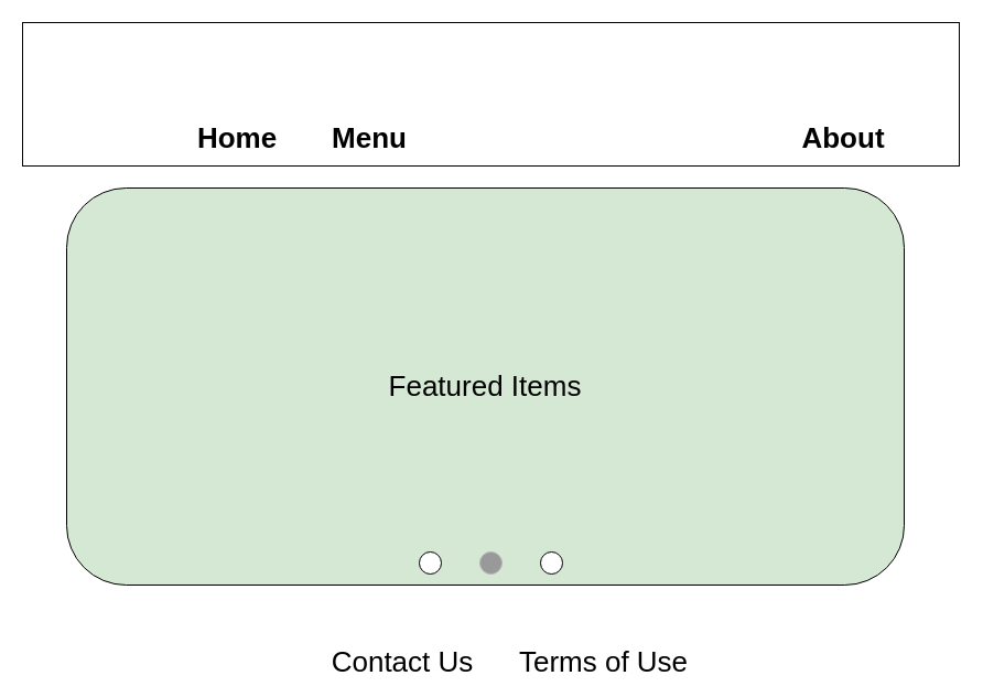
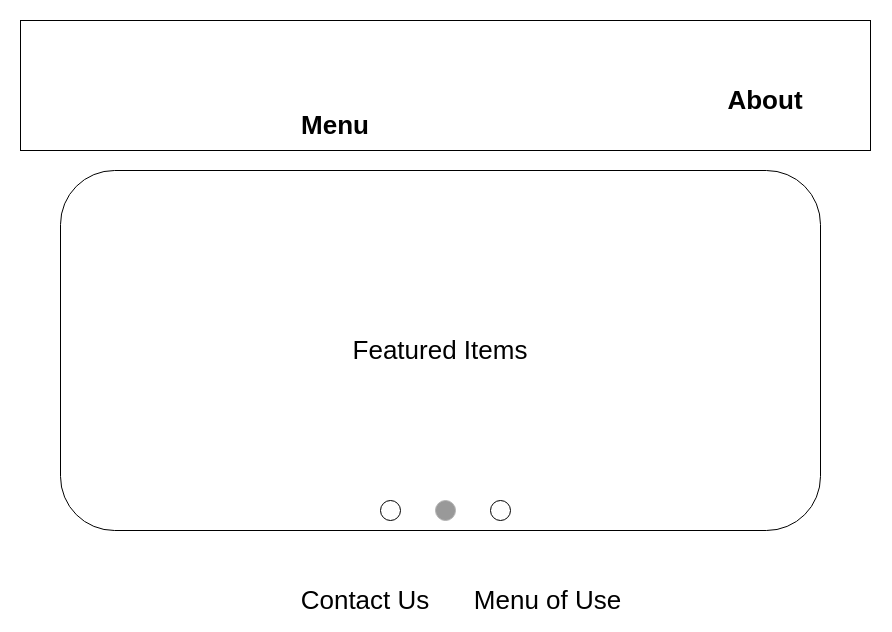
- <mxCell id="3" value="Home" style="text;html=1;strokeColor=none;fillColor=none;align=center;verticalAlign=middle;whiteSpace=wrap;rounded=0;fontSize=26;fontStyle=1" parent="1" vertex="1"><mxGeometry x="170" y="100" width="90" height="50" as="geometry" /></mxCell>
- <mxCell id="5" value="About" style="text;html=1;strokeColor=none;fillColor=none;align=center;verticalAlign=middle;whiteSpace=wrap;rounded=0;fontSize=26;fontStyle=1" parent="1" vertex="1"><mxGeometry x="720" y="100" width="90" height="50" as="geometry" /></mxCell>
+ <mxCell id="5" value="About" style="text;html=1;strokeColor=none;fillColor=none;align=center;verticalAlign=middle;whiteSpace=wrap;rounded=0;fontSize=26;fontStyle=1" parent="1" vertex="1"><mxGeometry x="720" y="75" width="90" height="50" as="geometry" /></mxCell>
- <mxCell id="6" value="Featured Items" style="rounded=1;whiteSpace=wrap;html=1;fontSize=26;fillColor=#d5e8d4;" parent="1" vertex="1"><mxGeometry x="60" y="170" width="760" height="360" as="geometry" /></mxCell>
+ <mxCell id="6" value="Featured Items" style="rounded=1;whiteSpace=wrap;html=1;fontSize=26;" parent="1" vertex="1"><mxGeometry x="60" y="170" width="760" height="360" as="geometry" /></mxCell>
- <mxCell id="11" value="Terms of Use" style="text;html=1;strokeColor=none;fillColor=none;align=center;verticalAlign=middle;whiteSpace=wrap;rounded=0;labelBackgroundColor=none;fontSize=26;" parent="1" vertex="1"><mxGeometry x="445" y="590" width="205" height="20" as="geometry" /></mxCell>
+ <mxCell id="11" value="Menu of Use" style="text;html=1;strokeColor=none;fillColor=none;align=center;verticalAlign=middle;whiteSpace=wrap;rounded=0;labelBackgroundColor=none;fontSize=26;" parent="1" vertex="1"><mxGeometry x="445" y="590" width="205" height="20" as="geometry" /></mxCell>
